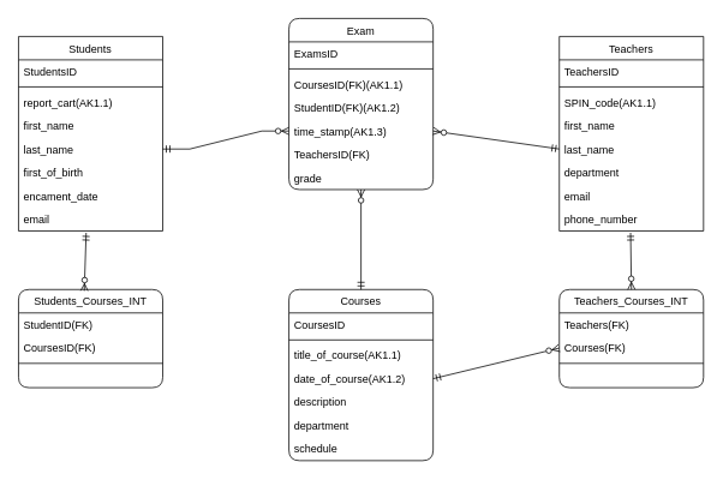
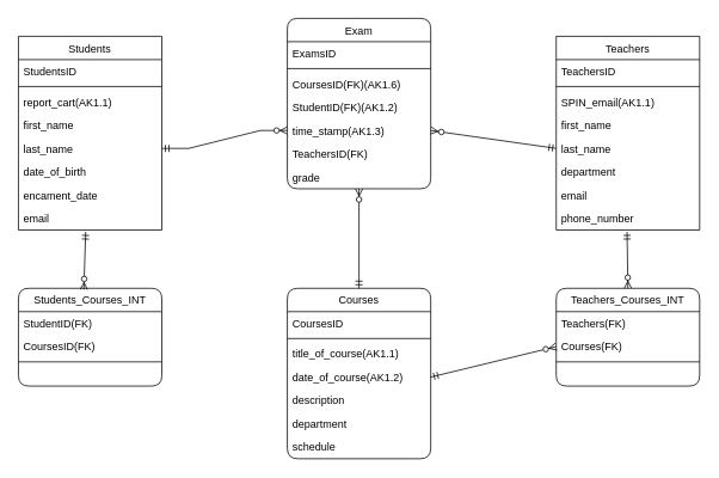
- <mxCell id="31" value="CoursesID(FK)(AK1.1)" style="text;align=left;verticalAlign=top;spacingLeft=4;spacingRight=4;overflow=hidden;rotatable=0;points=[[0,0.5],[1,0.5]];portConstraint=eastwest;rounded=0;shadow=0;html=0;" parent="28" vertex="1"><mxGeometry y="60" width="160" height="26" as="geometry" /></mxCell>
+ <mxCell id="31" value="CoursesID(FK)(AK1.6)" style="text;align=left;verticalAlign=top;spacingLeft=4;spacingRight=4;overflow=hidden;rotatable=0;points=[[0,0.5],[1,0.5]];portConstraint=eastwest;rounded=0;shadow=0;html=0;" parent="28" vertex="1"><mxGeometry y="60" width="160" height="26" as="geometry" /></mxCell>
- <mxCell id="14" value="SPIN_code(AK1.1)" style="text;align=left;verticalAlign=top;spacingLeft=4;spacingRight=4;overflow=hidden;rotatable=0;points=[[0,0.5],[1,0.5]];portConstraint=eastwest;" parent="11" vertex="1"><mxGeometry y="60" width="160" height="26" as="geometry" /></mxCell>
+ <mxCell id="14" value="SPIN_email(AK1.1)" style="text;align=left;verticalAlign=top;spacingLeft=4;spacingRight=4;overflow=hidden;rotatable=0;points=[[0,0.5],[1,0.5]];portConstraint=eastwest;" parent="11" vertex="1"><mxGeometry y="60" width="160" height="26" as="geometry" /></mxCell>
- <mxCell id="8" value="first_of_birth" style="text;align=left;verticalAlign=top;spacingLeft=4;spacingRight=4;overflow=hidden;rotatable=0;points=[[0,0.5],[1,0.5]];portConstraint=eastwest;rounded=0;shadow=0;html=0;" parent="2" vertex="1"><mxGeometry y="138" width="160" height="26" as="geometry" /></mxCell>
+ <mxCell id="8" value="date_of_birth" style="text;align=left;verticalAlign=top;spacingLeft=4;spacingRight=4;overflow=hidden;rotatable=0;points=[[0,0.5],[1,0.5]];portConstraint=eastwest;rounded=0;shadow=0;html=0;" parent="2" vertex="1"><mxGeometry y="138" width="160" height="26" as="geometry" /></mxCell>
